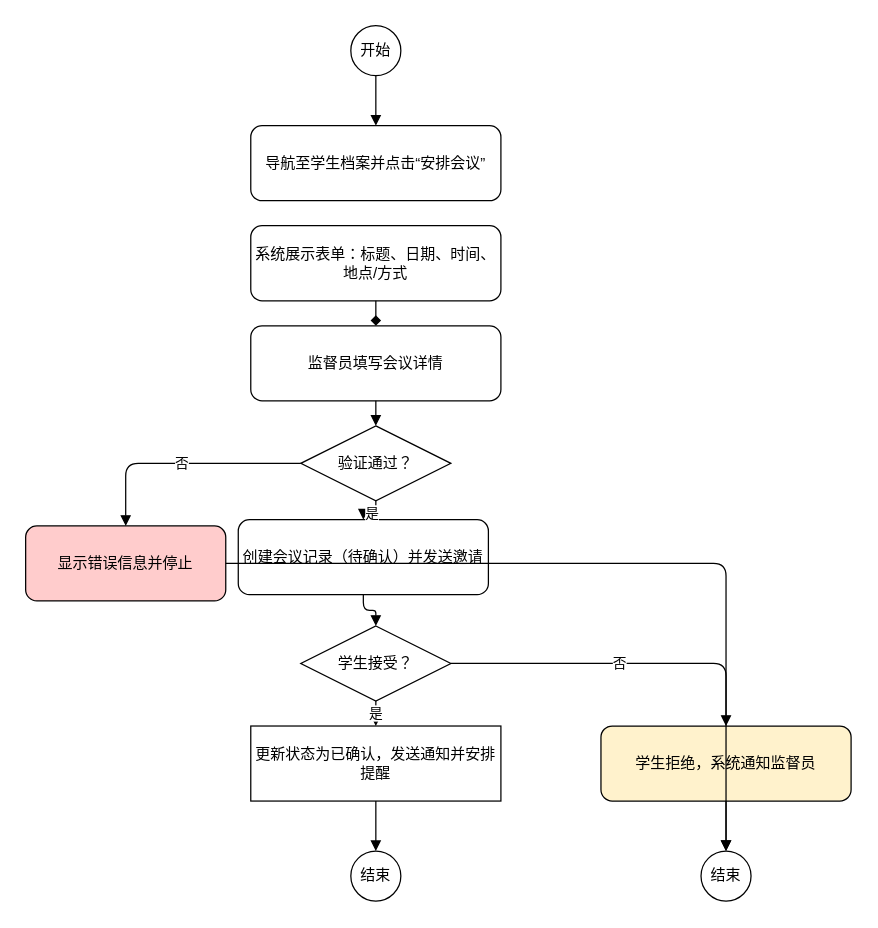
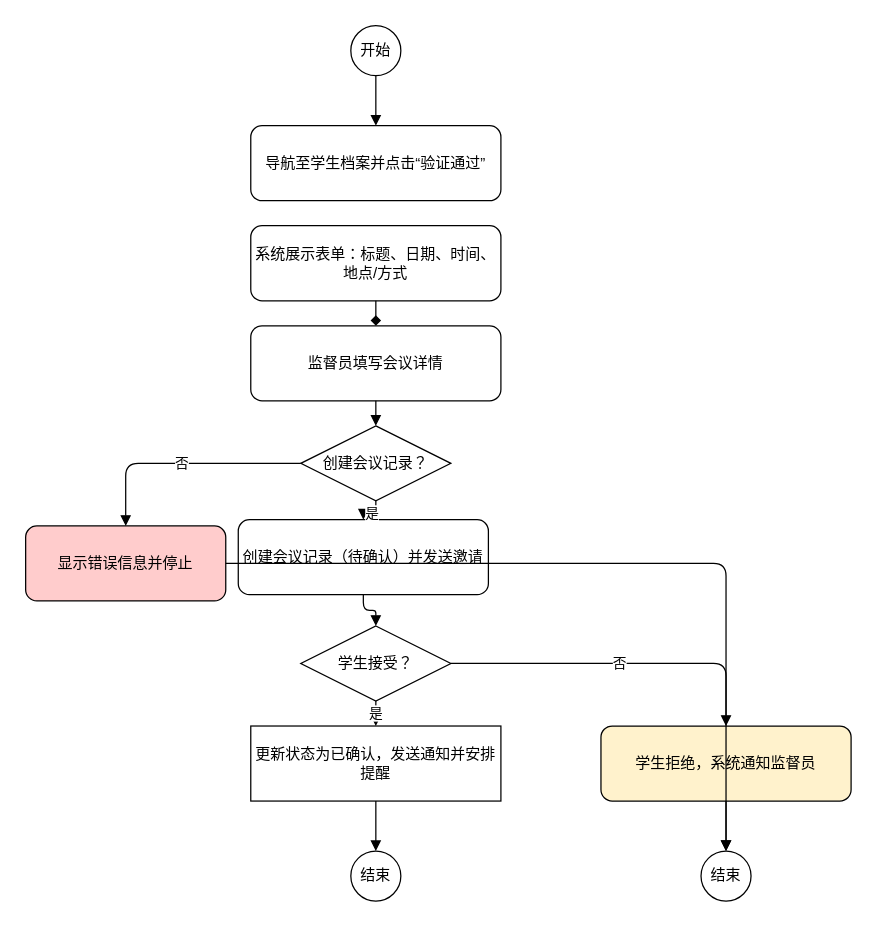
- <mxCell id="3" value="导航至学生档案并点击“安排会议”" style="rounded=1;whiteSpace=wrap;html=1;" vertex="1" parent="1"><mxGeometry x="200" y="100" width="200" height="60" as="geometry" /></mxCell>
+ <mxCell id="3" value="导航至学生档案并点击“验证通过”" style="rounded=1;whiteSpace=wrap;html=1;" vertex="1" parent="1"><mxGeometry x="200" y="100" width="200" height="60" as="geometry" /></mxCell>
- <mxCell id="6" value="验证通过？" style="rhombus;whiteSpace=wrap;html=1;" vertex="1" parent="1"><mxGeometry x="240" y="340" width="120" height="60" as="geometry" /></mxCell>
+ <mxCell id="6" value="创建会议记录？" style="rhombus;whiteSpace=wrap;html=1;" vertex="1" parent="1"><mxGeometry x="240" y="340" width="120" height="60" as="geometry" /></mxCell>
